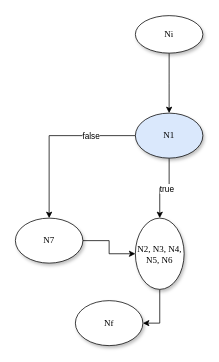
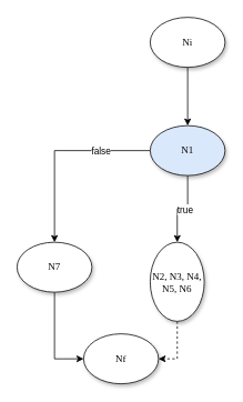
- <mxCell id="3" value="Ni" style="ellipse;whiteSpace=wrap;html=1;rounded=0;shadow=1;comic=0;labelBackgroundColor=none;strokeWidth=1;fontFamily=Verdana;fontSize=12;align=center;" parent="1" vertex="1"><mxGeometry x="180" y="20" width="90" height="50" as="geometry" /></mxCell>
+ <mxCell id="3" value="Ni" style="ellipse;whiteSpace=wrap;html=1;rounded=0;shadow=1;comic=0;labelBackgroundColor=none;strokeWidth=1;fontFamily=Verdana;fontSize=12;align=center;" parent="1" vertex="1"><mxGeometry x="180" y="20" width="90" height="60" as="geometry" /></mxCell>
- <mxCell id="9" style="edgeStyle=orthogonalEdgeStyle;rounded=0;orthogonalLoop=1;jettySize=auto;html=1;" edge="1" parent="1" source="10" target="12"><mxGeometry relative="1" as="geometry" /></mxCell>
+ <mxCell id="9" style="edgeStyle=orthogonalEdgeStyle;rounded=0;orthogonalLoop=1;jettySize=auto;html=1;entryX=0;entryY=0.5;entryDx=0;entryDy=0;" edge="1" parent="1" source="10" target="13"><mxGeometry relative="1" as="geometry" /></mxCell>
- <mxCell id="11" style="edgeStyle=orthogonalEdgeStyle;rounded=0;orthogonalLoop=1;jettySize=auto;html=1;entryX=1;entryY=0.5;entryDx=0;entryDy=0;" edge="1" parent="1" source="12" target="13"><mxGeometry relative="1" as="geometry" /></mxCell>
+ <mxCell id="11" style="edgeStyle=orthogonalEdgeStyle;rounded=0;orthogonalLoop=1;jettySize=auto;html=1;entryX=1;entryY=0.5;entryDx=0;entryDy=0;dashed=1;" edge="1" parent="1" source="12" target="13"><mxGeometry relative="1" as="geometry" /></mxCell>
